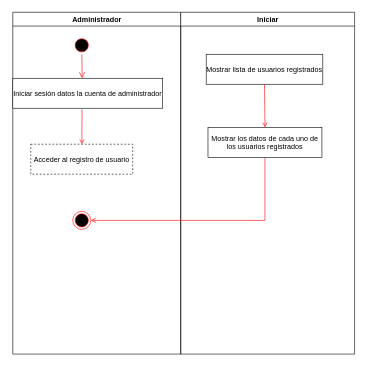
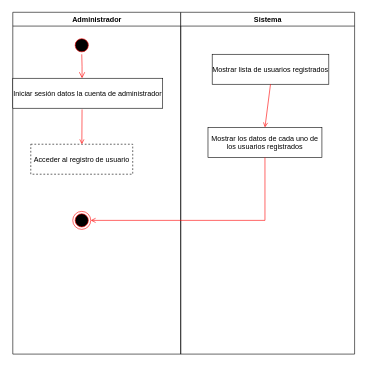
- <mxCell id="9" value="Iniciar" style="swimlane;whiteSpace=wrap" vertex="1" parent="1"><mxGeometry x="300.5" y="20" width="290" height="570" as="geometry" /></mxCell>
+ <mxCell id="9" value="Sistema" style="swimlane;whiteSpace=wrap" vertex="1" parent="1"><mxGeometry x="300.5" y="20" width="290" height="570" as="geometry" /></mxCell>
- <mxCell id="10" value="Mostrar lista de usuarios registrados" style="" vertex="1" parent="9"><mxGeometry x="42.5" y="70" width="194.5" height="50" as="geometry" /></mxCell>
+ <mxCell id="10" value="Mostrar lista de usuarios registrados" style="" vertex="1" parent="9"><mxGeometry x="52.5" y="70" width="194.5" height="50" as="geometry" /></mxCell>
